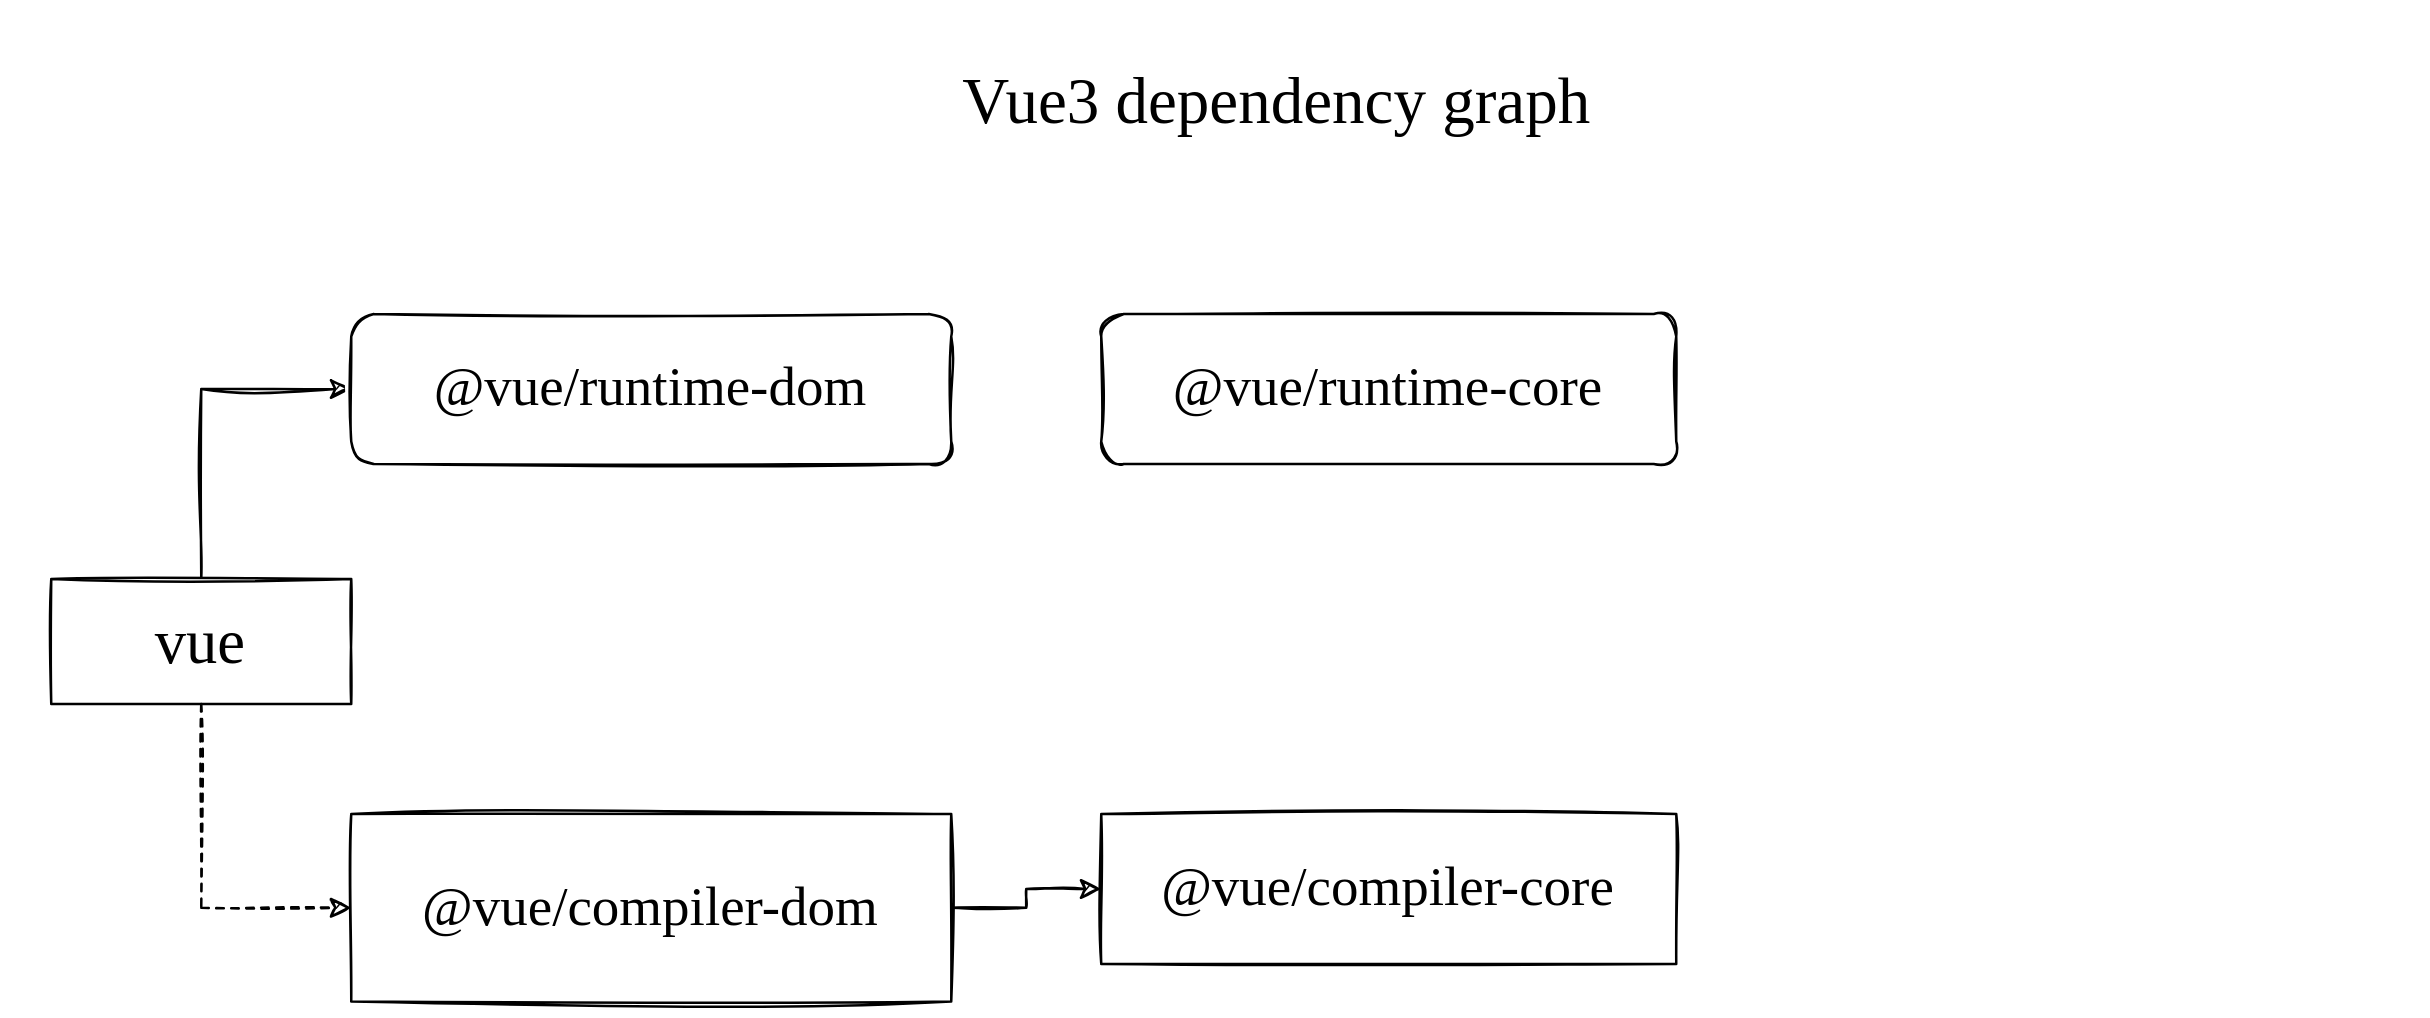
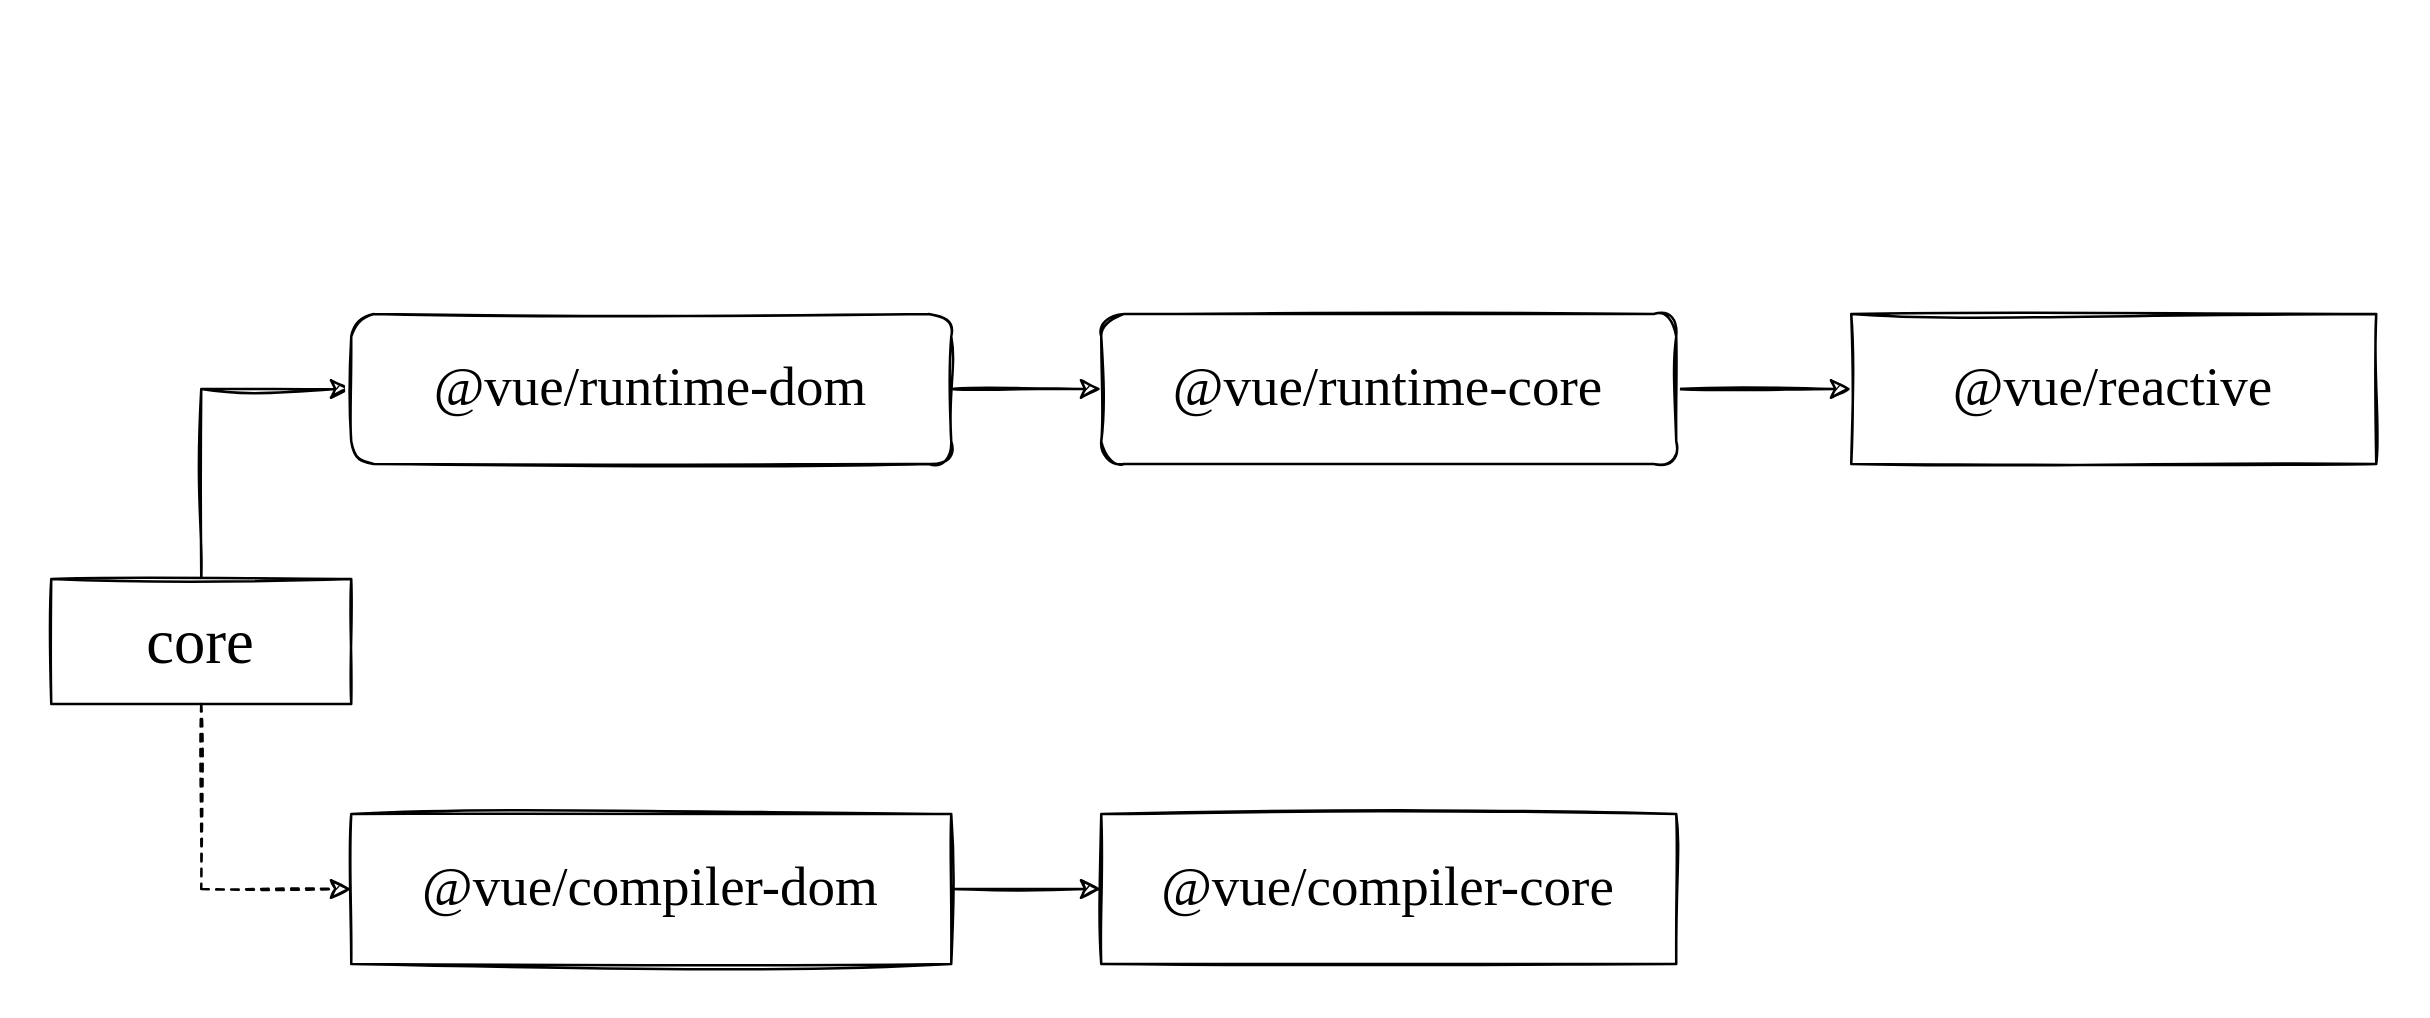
- <mxCell id="13" value="Vue3 dependency graph" style="text;html=1;resizable=0;autosize=1;align=center;verticalAlign=middle;points=[];fillColor=none;strokeColor=none;rounded=0;sketch=1;fontFamily=Indie Flower;fontSize=26;fontSource=https%3A%2F%2Ffonts.googleapis.com%2Fcss%3Ffamily%3DIndie%2BFlower;" parent="1" vertex="1"><mxGeometry x="375" y="20" width="270" height="40" as="geometry" /></mxCell>
+ <mxCell id="5" style="edgeStyle=orthogonalEdgeStyle;rounded=0;sketch=1;orthogonalLoop=1;jettySize=auto;html=1;fontFamily=Comic Sans MS;fontSize=22;" parent="1" source="12" target="11" edge="1"><mxGeometry relative="1" as="geometry" /></mxCell>
+ <mxCell id="10" style="edgeStyle=orthogonalEdgeStyle;rounded=0;sketch=1;orthogonalLoop=1;jettySize=auto;html=1;exitX=1;exitY=0.5;exitDx=0;exitDy=0;entryX=0;entryY=0.5;entryDx=0;entryDy=0;fontFamily=Comic Sans MS;fontSize=22;" parent="1" source="11" target="6" edge="1"><mxGeometry relative="1" as="geometry" /></mxCell>
+ <mxCell id="6" value="@vue/reactive" style="rounded=0;whiteSpace=wrap;html=1;fontFamily=Indie Flower;sketch=1;fontSize=22;fontSource=https%3A%2F%2Ffonts.googleapis.com%2Fcss%3Ffamily%3DIndie%2BFlower;" parent="1" vertex="1"><mxGeometry x="740" y="125" width="210" height="60" as="geometry" /></mxCell>
- <mxCell id="4" value="vue" style="rounded=0;whiteSpace=wrap;html=1;fontFamily=Indie Flower;sketch=1;fontSize=25;fontSource=https%3A%2F%2Ffonts.googleapis.com%2Fcss%3Ffamily%3DIndie%2BFlower;" parent="1" vertex="1"><mxGeometry x="20" y="231" width="120" height="50" as="geometry" /></mxCell>
+ <mxCell id="4" value="core" style="rounded=0;whiteSpace=wrap;html=1;fontFamily=Indie Flower;sketch=1;fontSize=25;fontSource=https%3A%2F%2Ffonts.googleapis.com%2Fcss%3Ffamily%3DIndie%2BFlower;" parent="1" vertex="1"><mxGeometry x="20" y="231" width="120" height="50" as="geometry" /></mxCell>
- <mxCell id="9" value="@vue/compiler-dom" style="rounded=0;whiteSpace=wrap;html=1;fontFamily=Indie Flower;sketch=1;fontSize=22;fontSource=https%3A%2F%2Ffonts.googleapis.com%2Fcss%3Ffamily%3DIndie%2BFlower;" parent="1" vertex="1"><mxGeometry x="140" y="325" width="240" height="75" as="geometry" /></mxCell>
+ <mxCell id="9" value="@vue/compiler-dom" style="rounded=0;whiteSpace=wrap;html=1;fontFamily=Indie Flower;sketch=1;fontSize=22;fontSource=https%3A%2F%2Ffonts.googleapis.com%2Fcss%3Ffamily%3DIndie%2BFlower;" parent="1" vertex="1"><mxGeometry x="140" y="325" width="240" height="60" as="geometry" /></mxCell>
